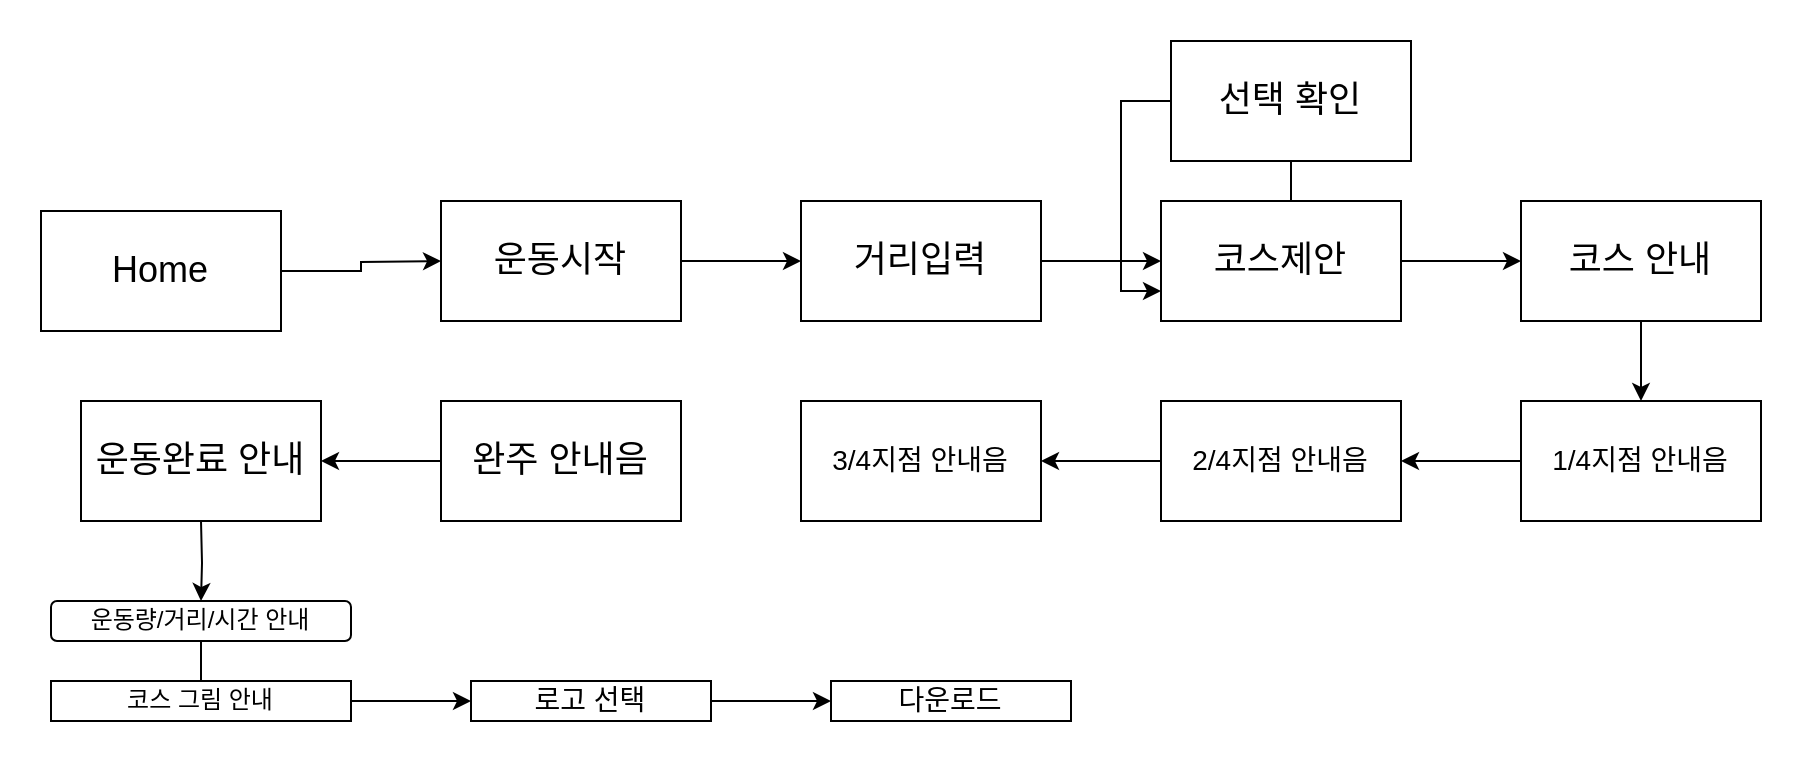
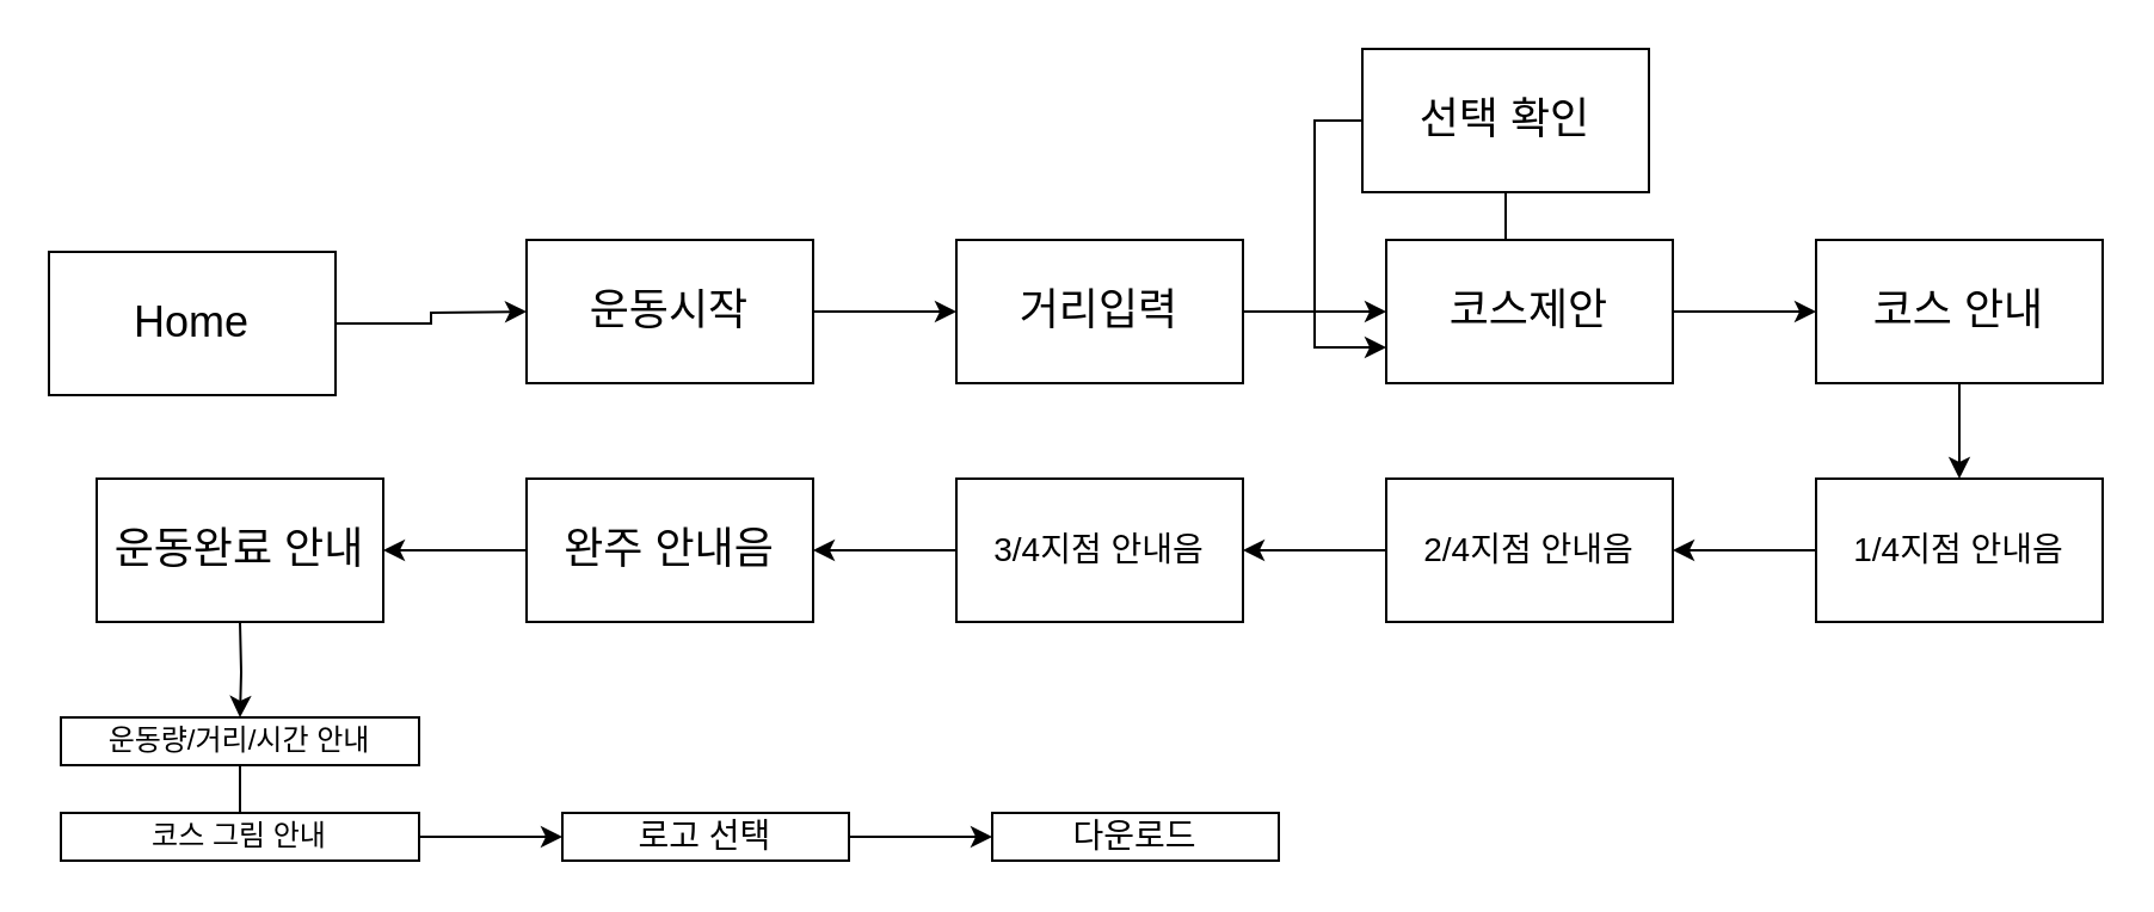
- <mxCell id="14" value="&lt;span style=&quot;font-size: 18px&quot;&gt;선택 확인&lt;/span&gt;" style="rounded=0;whiteSpace=wrap;html=1;" parent="1" vertex="1"><mxGeometry x="585" y="20" width="120" height="60" as="geometry" /></mxCell>
+ <mxCell id="14" value="&lt;span style=&quot;font-size: 18px&quot;&gt;선택 확인&lt;/span&gt;" style="rounded=0;whiteSpace=wrap;html=1;" parent="1" vertex="1"><mxGeometry x="570" y="20" width="120" height="60" as="geometry" /></mxCell>
+ <mxCell id="19" value="" style="edgeStyle=orthogonalEdgeStyle;rounded=0;orthogonalLoop=1;jettySize=auto;html=1;endArrow=classic;endFill=1;" parent="1" source="20" target="22" edge="1"><mxGeometry relative="1" as="geometry" /></mxCell>
- <mxCell id="26" value="운동량/거리/시간 안내" style="whiteSpace=wrap;html=1;rounded=1;" parent="1" vertex="1"><mxGeometry x="25" y="300" width="150" height="20" as="geometry" /></mxCell>
+ <mxCell id="26" value="운동량/거리/시간 안내" style="rounded=0;whiteSpace=wrap;html=1;" parent="1" vertex="1"><mxGeometry x="25" y="300" width="150" height="20" as="geometry" /></mxCell>
